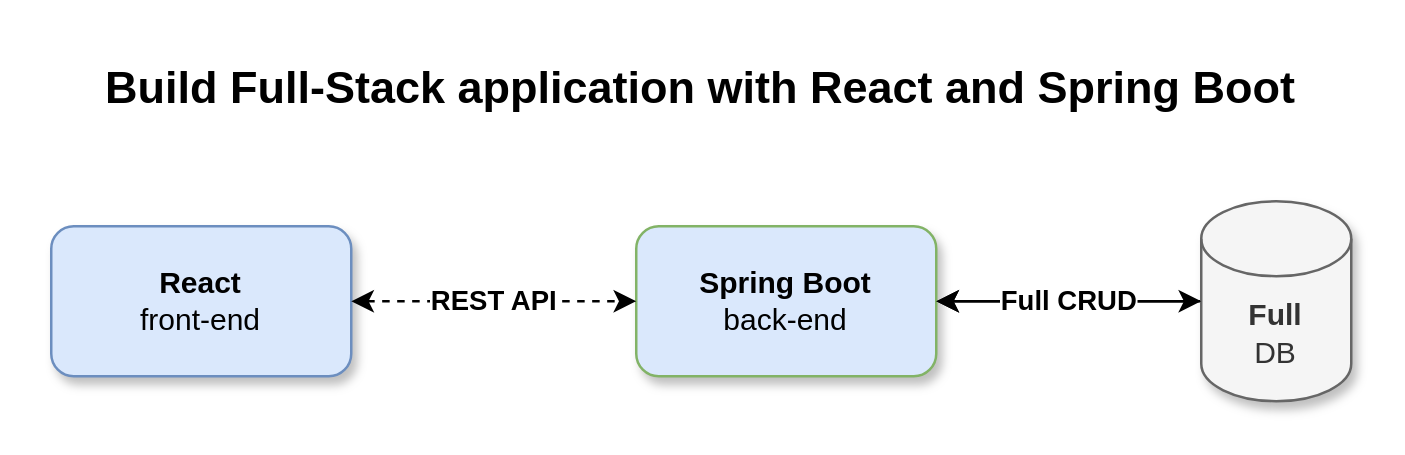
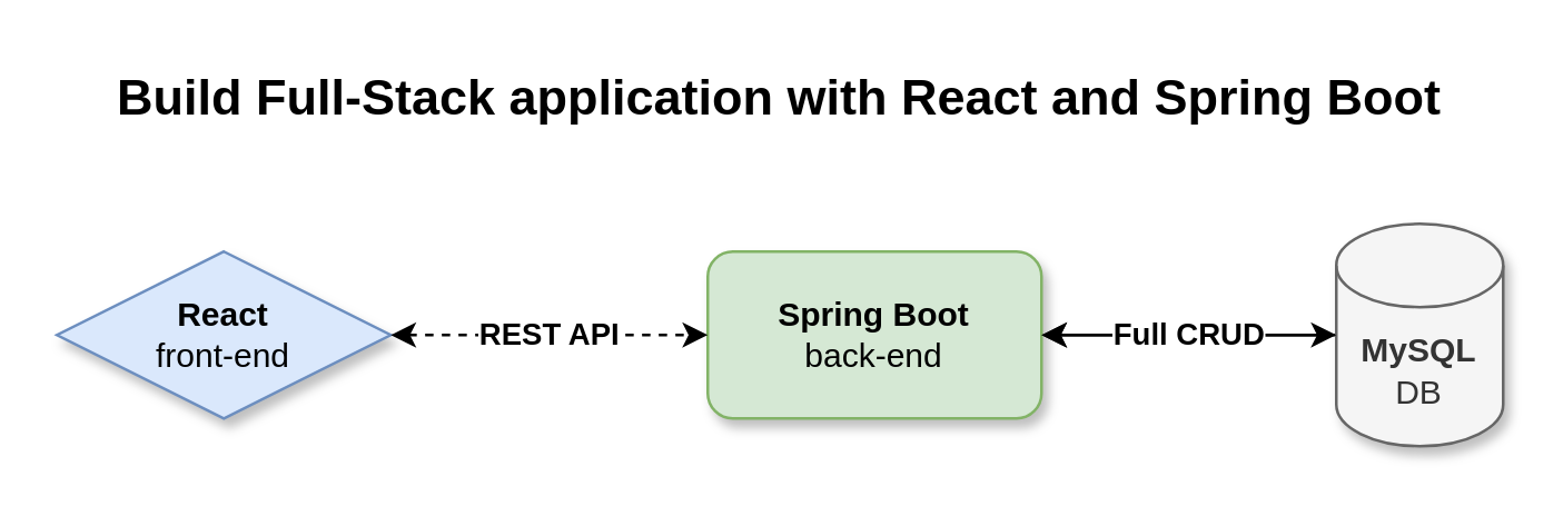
- <mxCell id="2" value="&lt;b&gt;React&lt;/b&gt;&lt;br&gt;front-end" style="rounded=1;whiteSpace=wrap;html=1;fillColor=#dae8fc;strokeColor=#6c8ebf;shadow=1;" parent="1" vertex="1"><mxGeometry x="20" y="90" width="120" height="60" as="geometry" /></mxCell>
+ <mxCell id="2" value="&lt;b&gt;React&lt;/b&gt;&lt;br&gt;front-end" style="rhombus;whiteSpace=wrap;html=1;fillColor=#dae8fc;strokeColor=#6c8ebf;shadow=1;" parent="1" vertex="1"><mxGeometry x="20" y="90" width="120" height="60" as="geometry" /></mxCell>
- <mxCell id="3" value="&lt;b&gt;Spring Boot&lt;/b&gt;&lt;br&gt;back-end" style="rounded=1;whiteSpace=wrap;html=1;fillColor=#dae8fc;strokeColor=#82b366;shadow=1;" parent="1" vertex="1"><mxGeometry x="254" y="90" width="120" height="60" as="geometry" /></mxCell>
+ <mxCell id="3" value="&lt;b&gt;Spring Boot&lt;/b&gt;&lt;br&gt;back-end" style="rounded=1;whiteSpace=wrap;html=1;fillColor=#d5e8d4;strokeColor=#82b366;shadow=1;" parent="1" vertex="1"><mxGeometry x="254" y="90" width="120" height="60" as="geometry" /></mxCell>
- <mxCell id="5" value="&lt;b&gt;Full&lt;/b&gt;&lt;br&gt;DB" style="shape=cylinder3;whiteSpace=wrap;html=1;boundedLbl=1;backgroundOutline=1;size=15;fillColor=#f5f5f5;fontColor=#333333;strokeColor=#666666;shadow=1;" parent="1" vertex="1"><mxGeometry x="480" y="80" width="60" height="80" as="geometry" /></mxCell>
+ <mxCell id="5" value="&lt;b&gt;MySQL&lt;/b&gt;&lt;br&gt;DB" style="shape=cylinder3;whiteSpace=wrap;html=1;boundedLbl=1;backgroundOutline=1;size=15;fillColor=#f5f5f5;fontColor=#333333;strokeColor=#666666;shadow=1;" parent="1" vertex="1"><mxGeometry x="480" y="80" width="60" height="80" as="geometry" /></mxCell>
